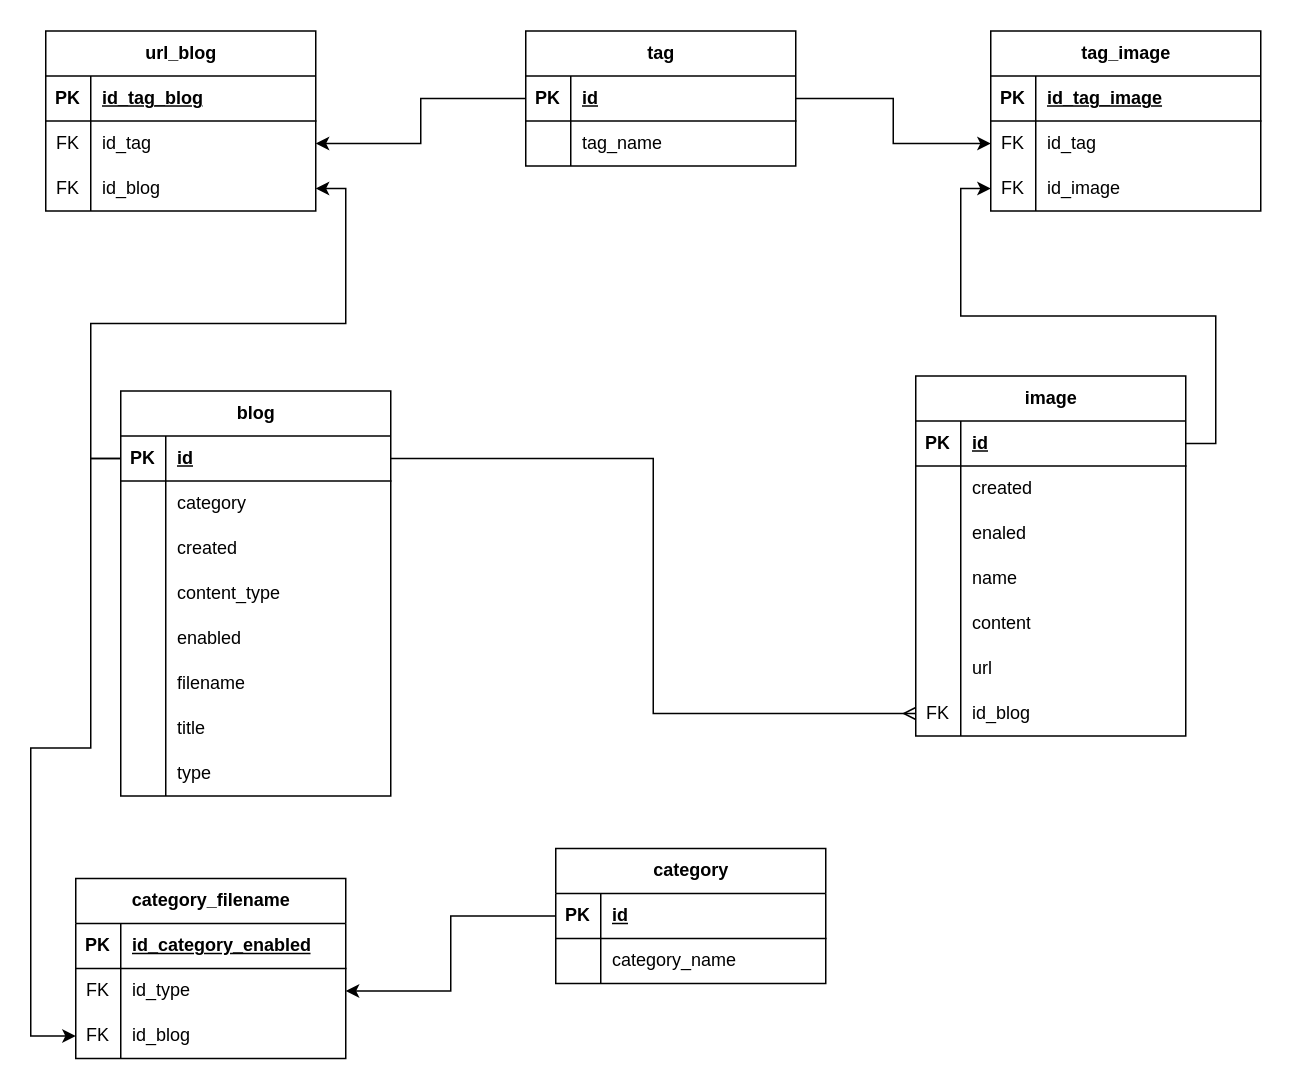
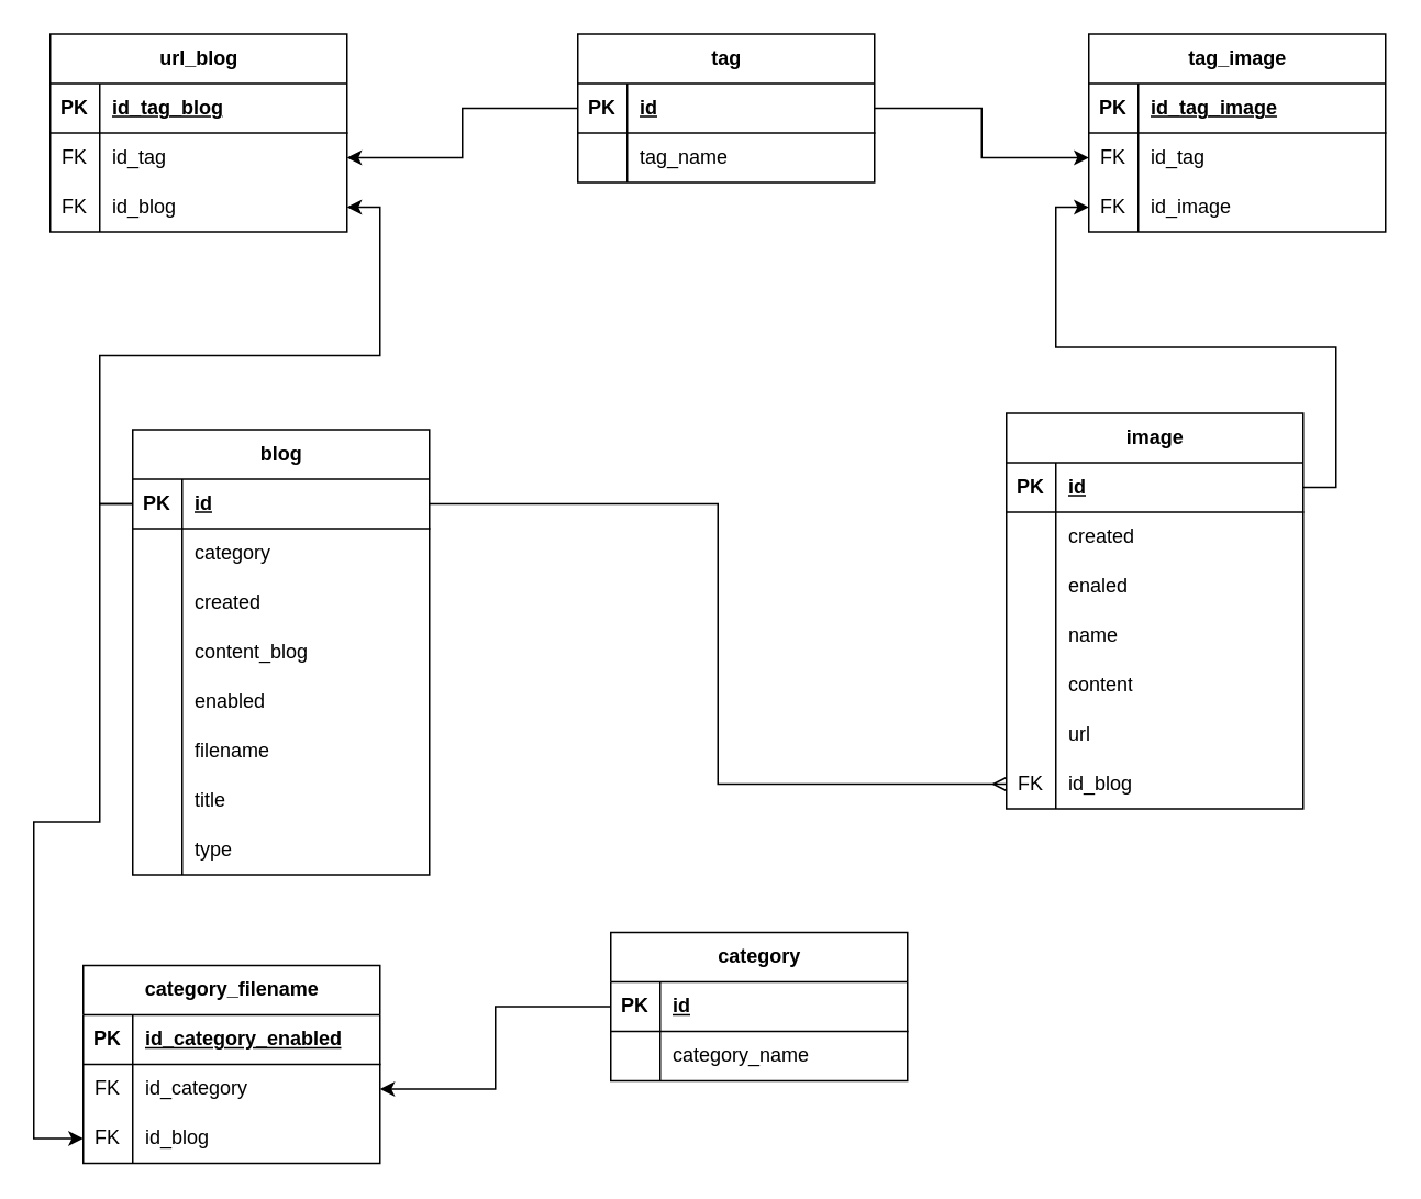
- <mxCell id="14" value="content_type" style="shape=partialRectangle;connectable=0;fillColor=none;top=0;left=0;bottom=0;right=0;align=left;spacingLeft=6;overflow=hidden;whiteSpace=wrap;html=1;" parent="12" vertex="1"><mxGeometry x="30" width="150" height="30" as="geometry"><mxRectangle width="150" height="30" as="alternateBounds" /></mxGeometry></mxCell>
+ <mxCell id="14" value="content_blog" style="shape=partialRectangle;connectable=0;fillColor=none;top=0;left=0;bottom=0;right=0;align=left;spacingLeft=6;overflow=hidden;whiteSpace=wrap;html=1;" parent="12" vertex="1"><mxGeometry x="30" width="150" height="30" as="geometry"><mxRectangle width="150" height="30" as="alternateBounds" /></mxGeometry></mxCell>
- <mxCell id="93" value="id_type" style="shape=partialRectangle;connectable=0;fillColor=none;top=0;left=0;bottom=0;right=0;align=left;spacingLeft=6;overflow=hidden;whiteSpace=wrap;html=1;" vertex="1" parent="91"><mxGeometry x="30" width="150" height="30" as="geometry"><mxRectangle width="150" height="30" as="alternateBounds" /></mxGeometry></mxCell>
+ <mxCell id="93" value="id_category" style="shape=partialRectangle;connectable=0;fillColor=none;top=0;left=0;bottom=0;right=0;align=left;spacingLeft=6;overflow=hidden;whiteSpace=wrap;html=1;" vertex="1" parent="91"><mxGeometry x="30" width="150" height="30" as="geometry"><mxRectangle width="150" height="30" as="alternateBounds" /></mxGeometry></mxCell>
